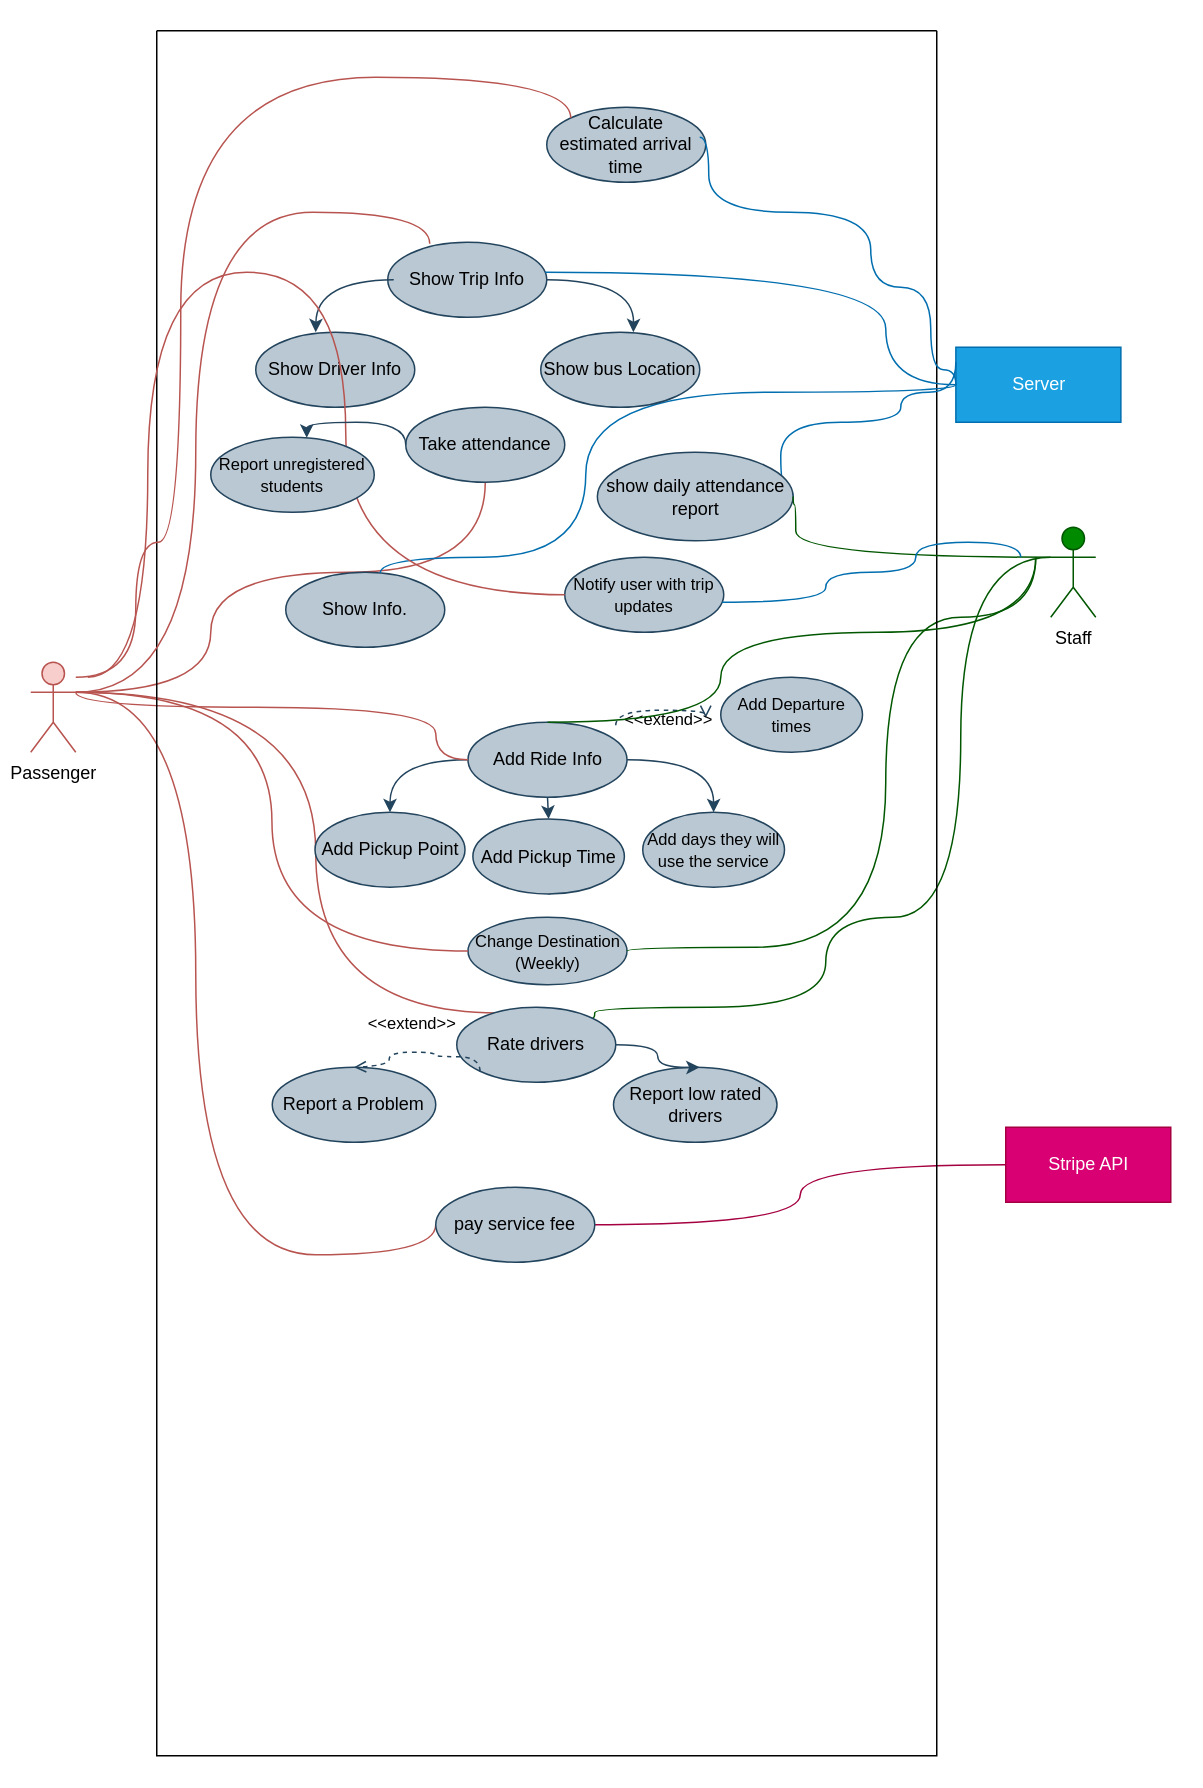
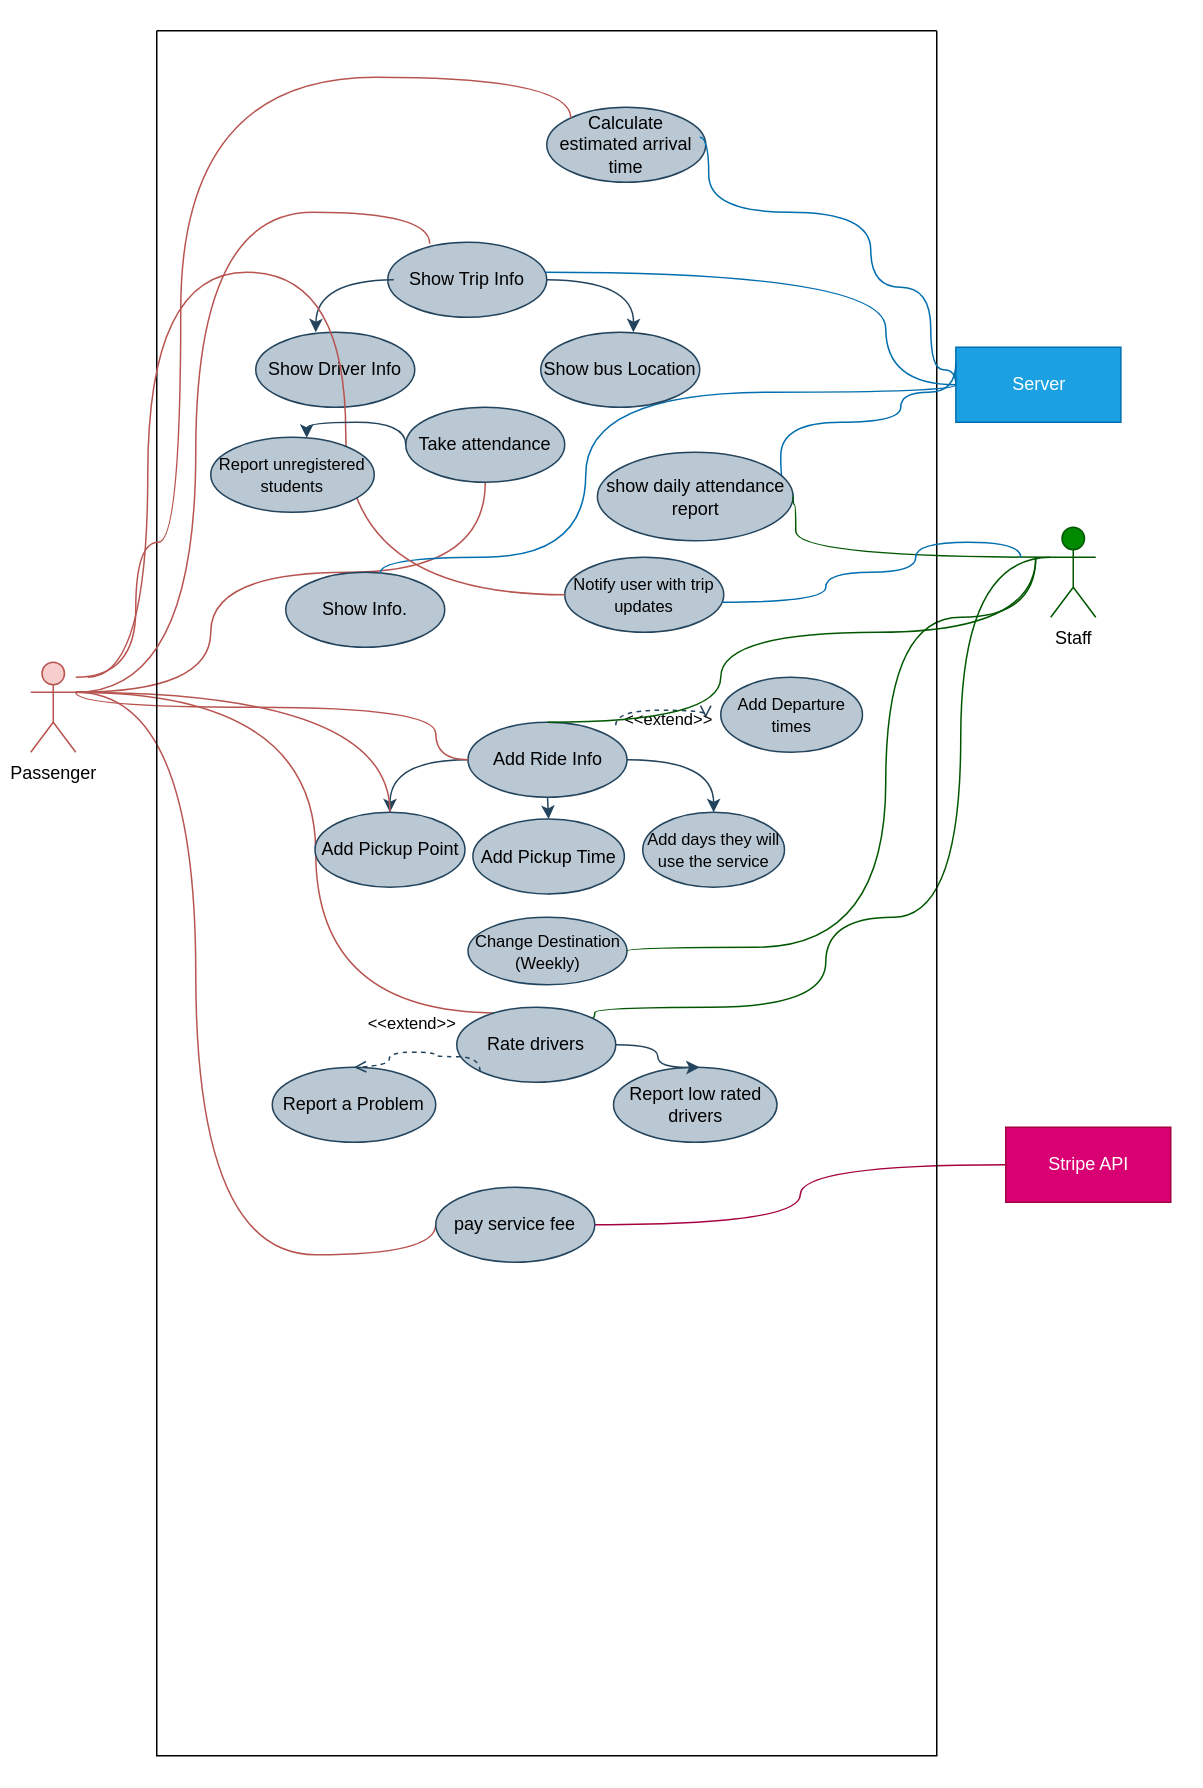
- <mxCell id="10" value="" style="endArrow=none;html=1;rounded=0;edgeStyle=orthogonalEdgeStyle;curved=1;exitX=1;exitY=0.333;exitDx=0;exitDy=0;exitPerimeter=0;entryX=0;entryY=0.5;entryDx=0;entryDy=0;fillColor=#f8cecc;strokeColor=#b85450;" parent="1" source="9" target="7" edge="1"><mxGeometry width="50" height="50" relative="1" as="geometry"><mxPoint x="80" y="481" as="sourcePoint" /><mxPoint x="130" y="431" as="targetPoint" /></mxGeometry></mxCell>
+ <mxCell id="10" value="" style="endArrow=none;html=1;rounded=0;edgeStyle=orthogonalEdgeStyle;curved=1;exitX=1;exitY=0.333;exitDx=0;exitDy=0;exitPerimeter=0;fillColor=#f8cecc;strokeColor=#b85450;" parent="1" source="9" target="17" edge="1"><mxGeometry width="50" height="50" relative="1" as="geometry"><mxPoint x="80" y="481" as="sourcePoint" /><mxPoint x="130" y="431" as="targetPoint" /></mxGeometry></mxCell>
